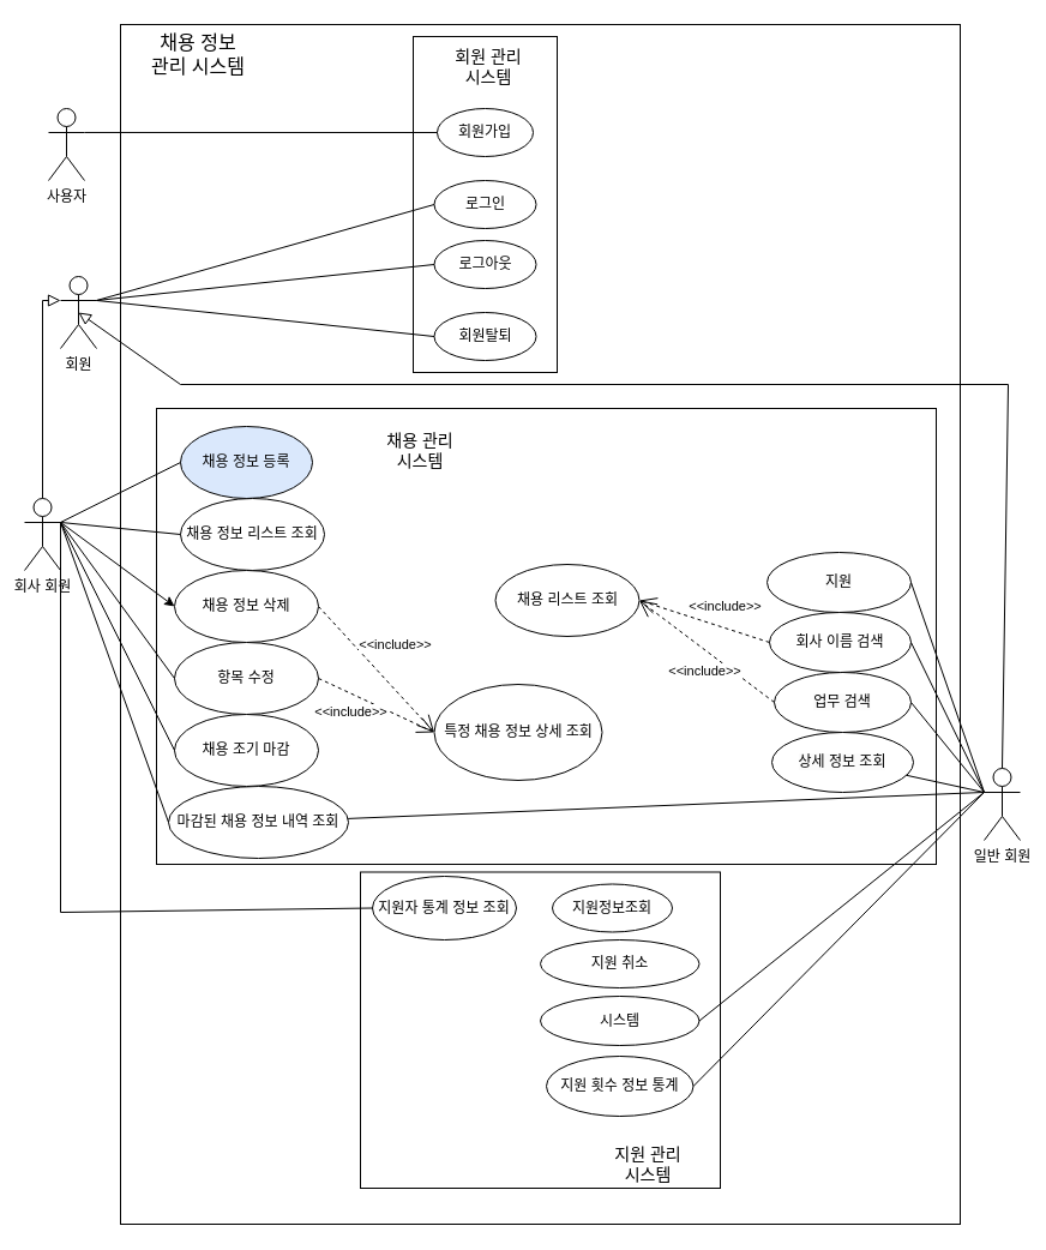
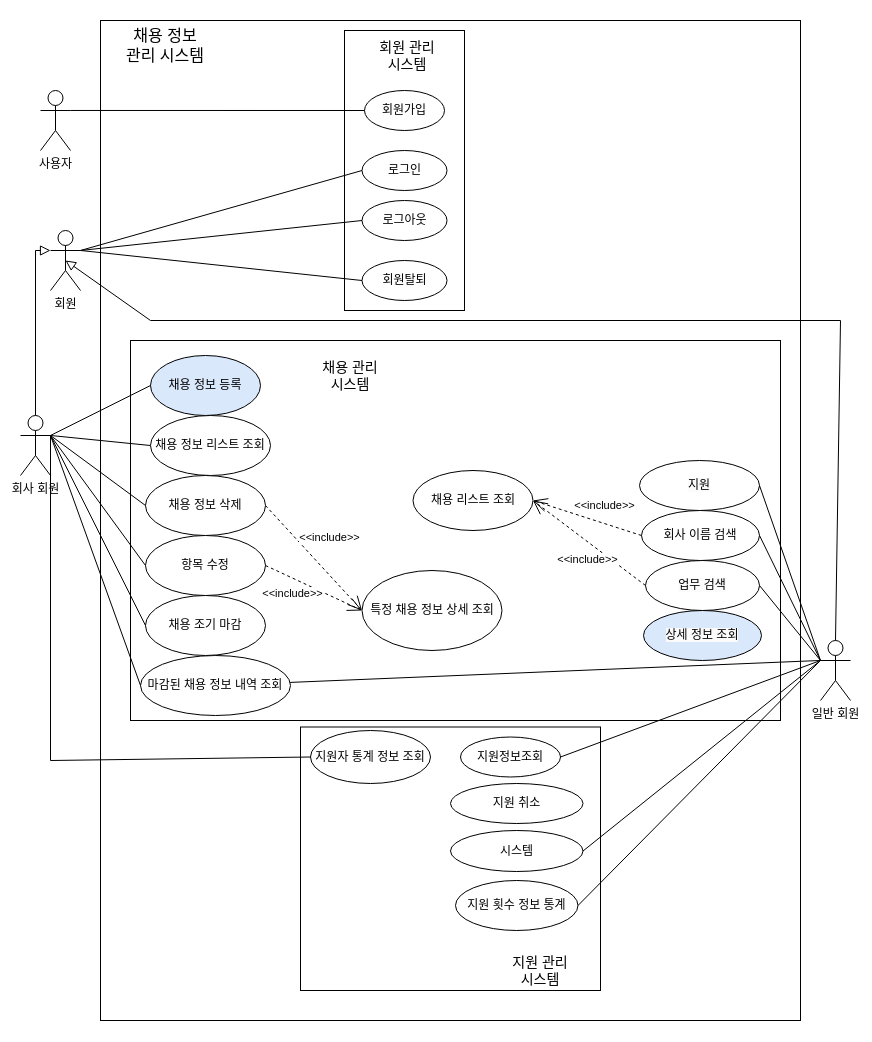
- <mxCell id="22" value="" style="endArrow=classic;html=1;rounded=0;entryX=0;entryY=0.5;entryDx=0;entryDy=0;exitX=1;exitY=0.333;exitDx=0;exitDy=0;exitPerimeter=0;" parent="1" source="9" target="19" edge="1"><mxGeometry width="50" height="50" relative="1" as="geometry"><mxPoint x="50" y="680" as="sourcePoint" /><mxPoint x="420" y="760" as="targetPoint" /></mxGeometry></mxCell>
+ <mxCell id="22" value="" style="endArrow=none;html=1;rounded=0;entryX=0;entryY=0.5;entryDx=0;entryDy=0;exitX=1;exitY=0.333;exitDx=0;exitDy=0;exitPerimeter=0;" parent="1" source="9" target="19" edge="1"><mxGeometry width="50" height="50" relative="1" as="geometry"><mxPoint x="50" y="680" as="sourcePoint" /><mxPoint x="420" y="760" as="targetPoint" /></mxGeometry></mxCell>
- <mxCell id="27" value="&lt;span style=&quot;color: rgb(0, 0, 0); font-family: Helvetica; font-style: normal; font-variant-ligatures: normal; font-variant-caps: normal; font-weight: 400; letter-spacing: normal; orphans: 2; text-align: center; text-indent: 0px; text-transform: none; widows: 2; word-spacing: 0px; -webkit-text-stroke-width: 0px; background-color: rgb(251, 251, 251); text-decoration-thickness: initial; text-decoration-style: initial; text-decoration-color: initial; float: none; display: inline !important;&quot;&gt;&lt;font style=&quot;font-size: 12px;&quot;&gt;상세 정보 조회&lt;/font&gt;&lt;/span&gt;" style="ellipse;whiteSpace=wrap;html=1;" parent="1" vertex="1"><mxGeometry x="643" y="610" width="118" height="50" as="geometry" /></mxCell>
+ <mxCell id="27" value="&lt;span style=&quot;color: rgb(0, 0, 0); font-family: Helvetica; font-style: normal; font-variant-ligatures: normal; font-variant-caps: normal; font-weight: 400; letter-spacing: normal; orphans: 2; text-align: center; text-indent: 0px; text-transform: none; widows: 2; word-spacing: 0px; -webkit-text-stroke-width: 0px; background-color: rgb(251, 251, 251); text-decoration-thickness: initial; text-decoration-style: initial; text-decoration-color: initial; float: none; display: inline !important;&quot;&gt;&lt;font style=&quot;font-size: 12px;&quot;&gt;상세 정보 조회&lt;/font&gt;&lt;/span&gt;" style="ellipse;whiteSpace=wrap;html=1;fillColor=#dae8fc;" parent="1" vertex="1"><mxGeometry x="643" y="610" width="118" height="50" as="geometry" /></mxCell>
- <mxCell id="37" value="" style="endArrow=none;html=1;rounded=0;exitX=0;exitY=0.333;exitDx=0;exitDy=0;exitPerimeter=0;" parent="1" source="25" target="27" edge="1"><mxGeometry width="50" height="50" relative="1" as="geometry"><mxPoint x="220" y="930" as="sourcePoint" /><mxPoint x="600" y="960" as="targetPoint" /></mxGeometry></mxCell>
+ <mxCell id="37" value="" style="endArrow=none;html=1;rounded=0;entryX=1;entryY=0.5;entryDx=0;entryDy=0;exitX=0;exitY=0.333;exitDx=0;exitDy=0;exitPerimeter=0;" parent="1" source="25" target="36" edge="1"><mxGeometry width="50" height="50" relative="1" as="geometry"><mxPoint x="220" y="930" as="sourcePoint" /><mxPoint x="600" y="960" as="targetPoint" /></mxGeometry></mxCell>
